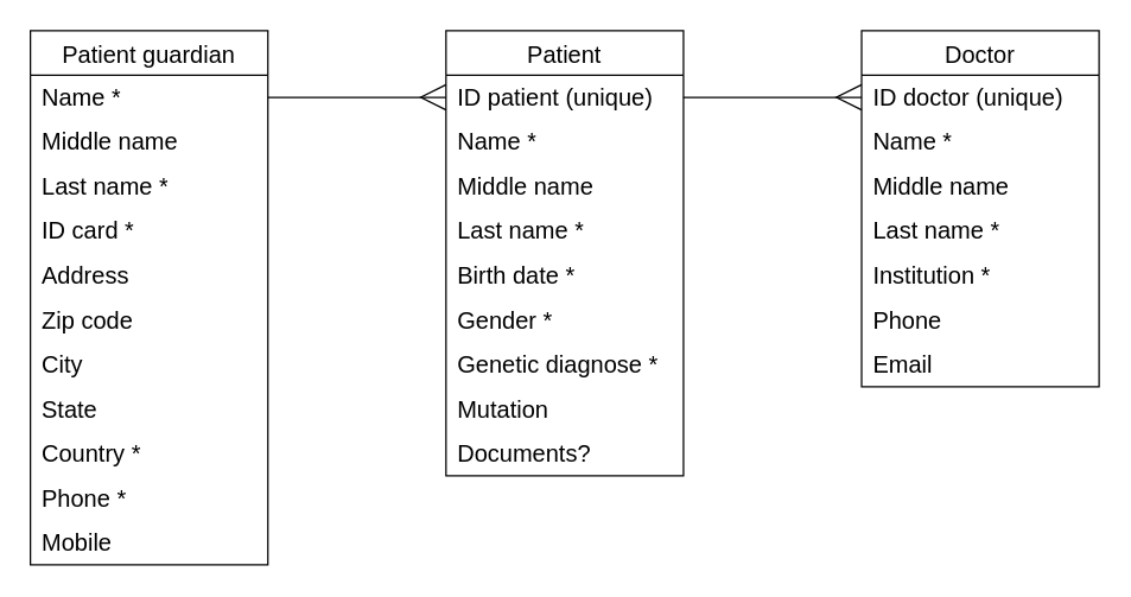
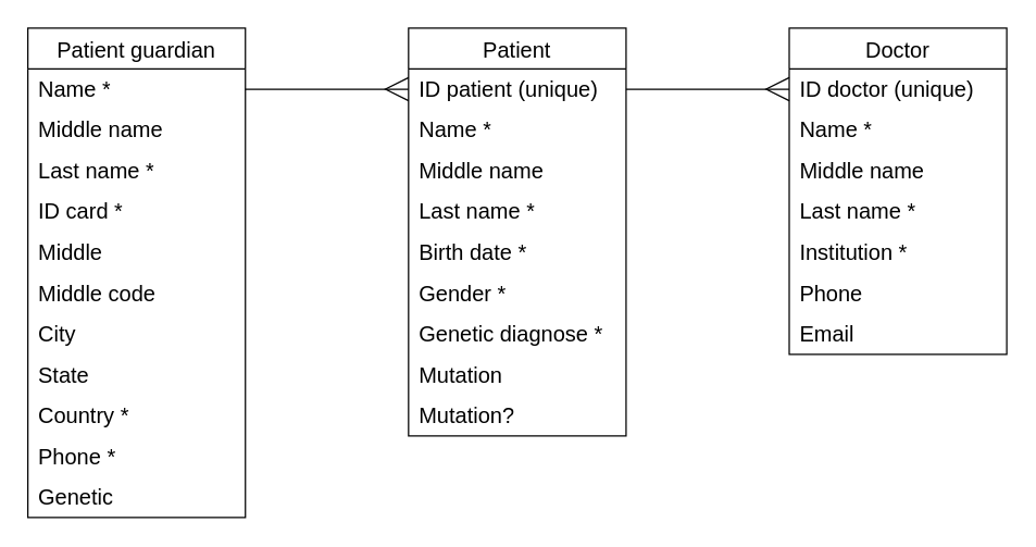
- <mxCell id="12" value="Address" style="shape=partialRectangle;html=1;whiteSpace=wrap;connectable=0;fillColor=none;top=0;left=0;bottom=0;right=0;align=left;spacingLeft=6;overflow=hidden;strokeColor=inherit;fontSize=16;" parent="11" vertex="1"><mxGeometry width="160" height="30" as="geometry"><mxRectangle width="160" height="30" as="alternateBounds" /></mxGeometry></mxCell>
+ <mxCell id="12" value="Middle" style="shape=partialRectangle;html=1;whiteSpace=wrap;connectable=0;fillColor=none;top=0;left=0;bottom=0;right=0;align=left;spacingLeft=6;overflow=hidden;strokeColor=inherit;fontSize=16;" parent="11" vertex="1"><mxGeometry width="160" height="30" as="geometry"><mxRectangle width="160" height="30" as="alternateBounds" /></mxGeometry></mxCell>
- <mxCell id="14" value="Zip code" style="shape=partialRectangle;html=1;whiteSpace=wrap;connectable=0;fillColor=none;top=0;left=0;bottom=0;right=0;align=left;spacingLeft=6;overflow=hidden;strokeColor=inherit;fontSize=16;" parent="13" vertex="1"><mxGeometry width="160" height="30" as="geometry"><mxRectangle width="160" height="30" as="alternateBounds" /></mxGeometry></mxCell>
+ <mxCell id="14" value="Middle code" style="shape=partialRectangle;html=1;whiteSpace=wrap;connectable=0;fillColor=none;top=0;left=0;bottom=0;right=0;align=left;spacingLeft=6;overflow=hidden;strokeColor=inherit;fontSize=16;" parent="13" vertex="1"><mxGeometry width="160" height="30" as="geometry"><mxRectangle width="160" height="30" as="alternateBounds" /></mxGeometry></mxCell>
- <mxCell id="43" value="Documents?" style="shape=partialRectangle;html=1;whiteSpace=wrap;connectable=0;fillColor=none;top=0;left=0;bottom=0;right=0;align=left;spacingLeft=6;overflow=hidden;strokeColor=inherit;fontSize=16;" parent="42" vertex="1"><mxGeometry width="160" height="30" as="geometry"><mxRectangle width="160" height="30" as="alternateBounds" /></mxGeometry></mxCell>
+ <mxCell id="43" value="Mutation?" style="shape=partialRectangle;html=1;whiteSpace=wrap;connectable=0;fillColor=none;top=0;left=0;bottom=0;right=0;align=left;spacingLeft=6;overflow=hidden;strokeColor=inherit;fontSize=16;" parent="42" vertex="1"><mxGeometry width="160" height="30" as="geometry"><mxRectangle width="160" height="30" as="alternateBounds" /></mxGeometry></mxCell>
- <mxCell id="24" value="Mobile" style="shape=partialRectangle;html=1;whiteSpace=wrap;connectable=0;fillColor=none;top=0;left=0;bottom=0;right=0;align=left;spacingLeft=6;overflow=hidden;strokeColor=inherit;fontSize=16;" parent="23" vertex="1"><mxGeometry width="160" height="30" as="geometry"><mxRectangle width="160" height="30" as="alternateBounds" /></mxGeometry></mxCell>
+ <mxCell id="24" value="Genetic" style="shape=partialRectangle;html=1;whiteSpace=wrap;connectable=0;fillColor=none;top=0;left=0;bottom=0;right=0;align=left;spacingLeft=6;overflow=hidden;strokeColor=inherit;fontSize=16;" parent="23" vertex="1"><mxGeometry width="160" height="30" as="geometry"><mxRectangle width="160" height="30" as="alternateBounds" /></mxGeometry></mxCell>
